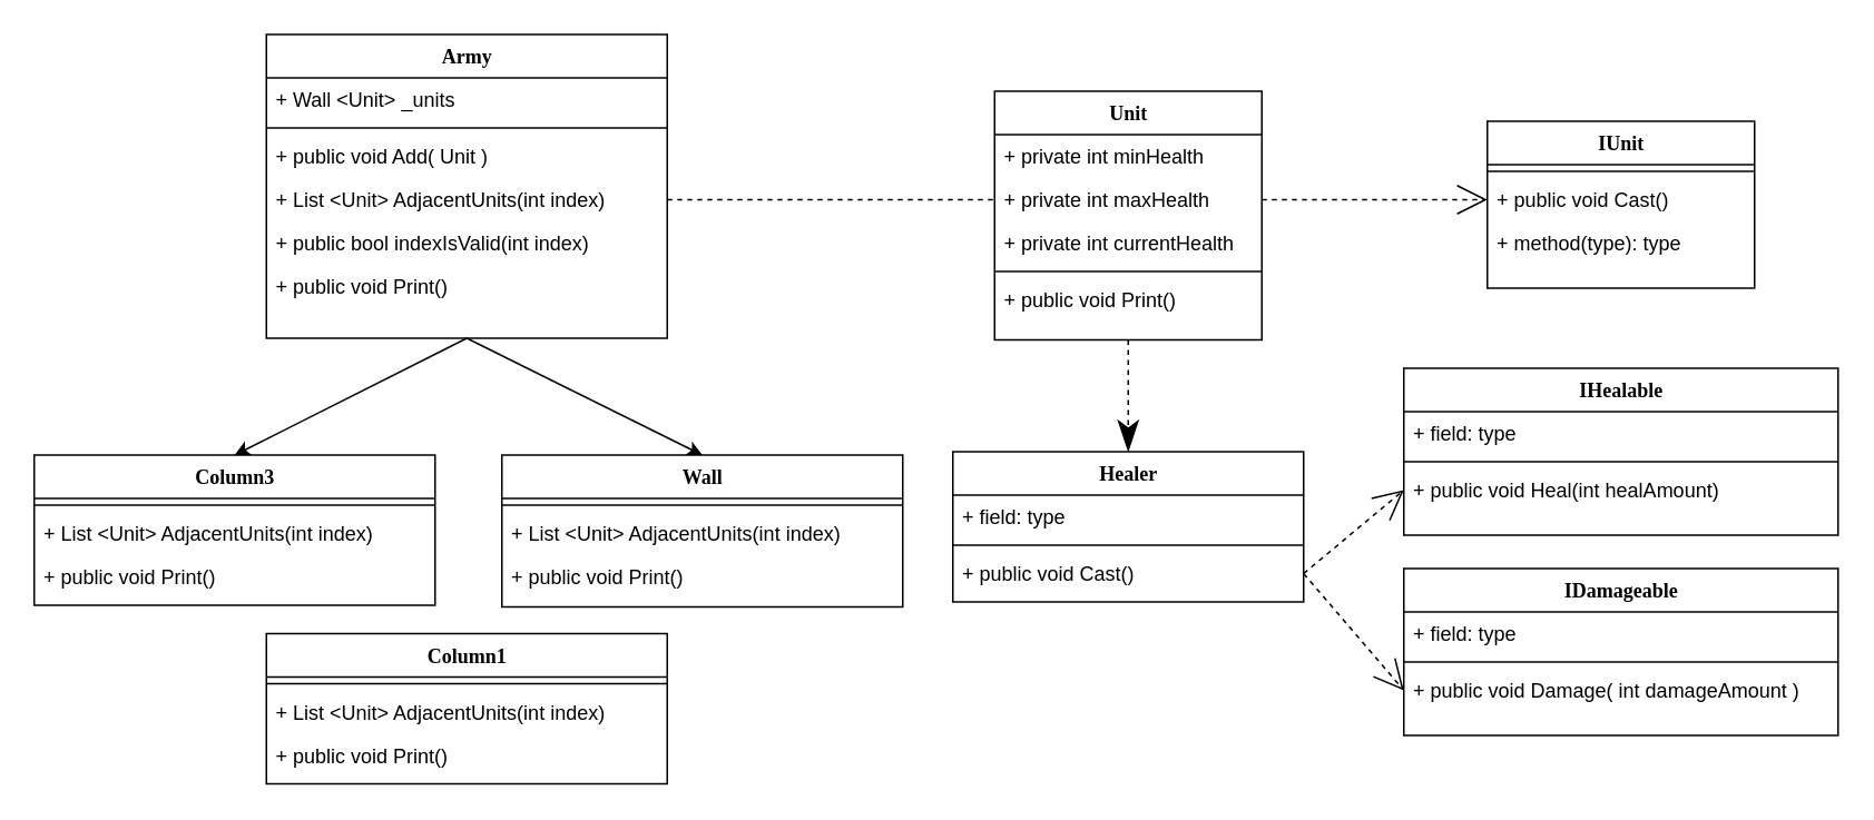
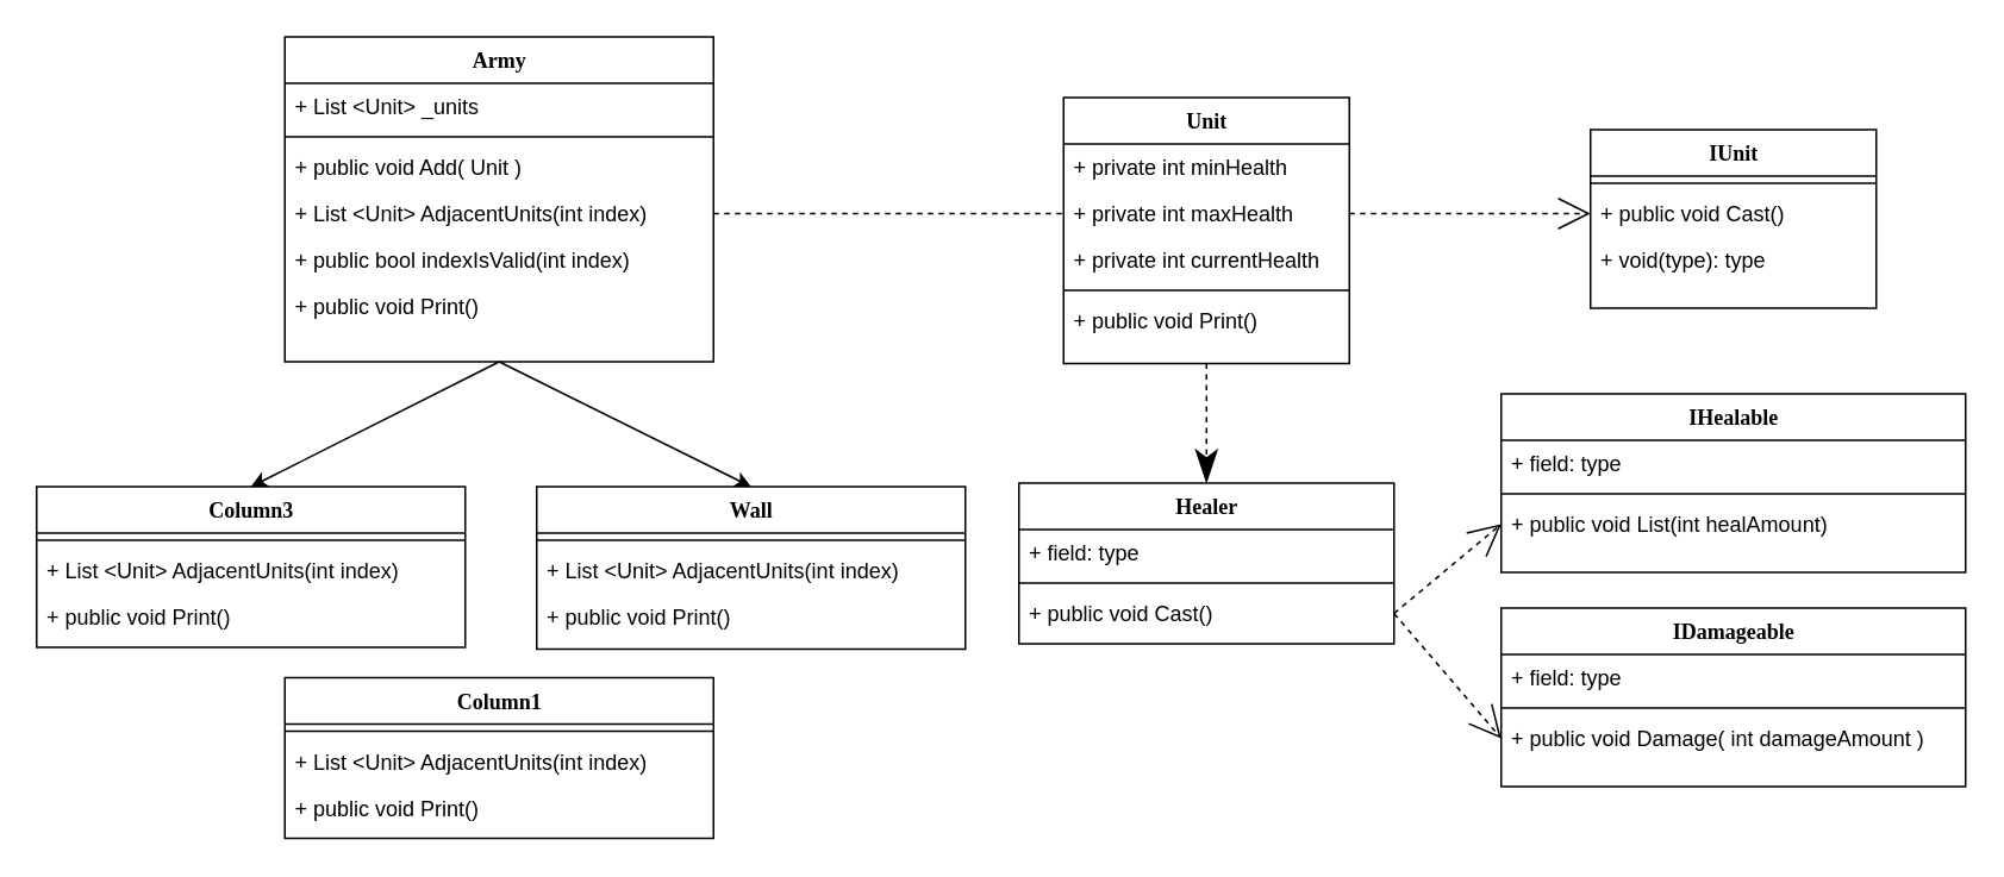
- <mxCell id="28" value="+ Wall &amp;lt;Unit&amp;gt; _units" style="text;html=1;strokeColor=none;fillColor=none;align=left;verticalAlign=top;spacingLeft=4;spacingRight=4;whiteSpace=wrap;overflow=hidden;rotatable=0;points=[[0,0.5],[1,0.5]];portConstraint=eastwest;" parent="27" vertex="1"><mxGeometry y="26" width="240" height="26" as="geometry" /></mxCell>
+ <mxCell id="28" value="+ List &amp;lt;Unit&amp;gt; _units" style="text;html=1;strokeColor=none;fillColor=none;align=left;verticalAlign=top;spacingLeft=4;spacingRight=4;whiteSpace=wrap;overflow=hidden;rotatable=0;points=[[0,0.5],[1,0.5]];portConstraint=eastwest;" parent="27" vertex="1"><mxGeometry y="26" width="240" height="26" as="geometry" /></mxCell>
- <mxCell id="13" value="+ method(type): type" style="text;html=1;strokeColor=none;fillColor=none;align=left;verticalAlign=top;spacingLeft=4;spacingRight=4;whiteSpace=wrap;overflow=hidden;rotatable=0;points=[[0,0.5],[1,0.5]];portConstraint=eastwest;" parent="10" vertex="1"><mxGeometry y="60" width="160" height="26" as="geometry" /></mxCell>
+ <mxCell id="13" value="+ void(type): type" style="text;html=1;strokeColor=none;fillColor=none;align=left;verticalAlign=top;spacingLeft=4;spacingRight=4;whiteSpace=wrap;overflow=hidden;rotatable=0;points=[[0,0.5],[1,0.5]];portConstraint=eastwest;" parent="10" vertex="1"><mxGeometry y="60" width="160" height="26" as="geometry" /></mxCell>
- <mxCell id="17" value="+ public void Heal(int healAmount)" style="text;html=1;strokeColor=none;fillColor=none;align=left;verticalAlign=top;spacingLeft=4;spacingRight=4;whiteSpace=wrap;overflow=hidden;rotatable=0;points=[[0,0.5],[1,0.5]];portConstraint=eastwest;" parent="14" vertex="1"><mxGeometry y="60" width="260" height="26" as="geometry" /></mxCell>
+ <mxCell id="17" value="+ public void List(int healAmount)" style="text;html=1;strokeColor=none;fillColor=none;align=left;verticalAlign=top;spacingLeft=4;spacingRight=4;whiteSpace=wrap;overflow=hidden;rotatable=0;points=[[0,0.5],[1,0.5]];portConstraint=eastwest;" parent="14" vertex="1"><mxGeometry y="60" width="260" height="26" as="geometry" /></mxCell>
